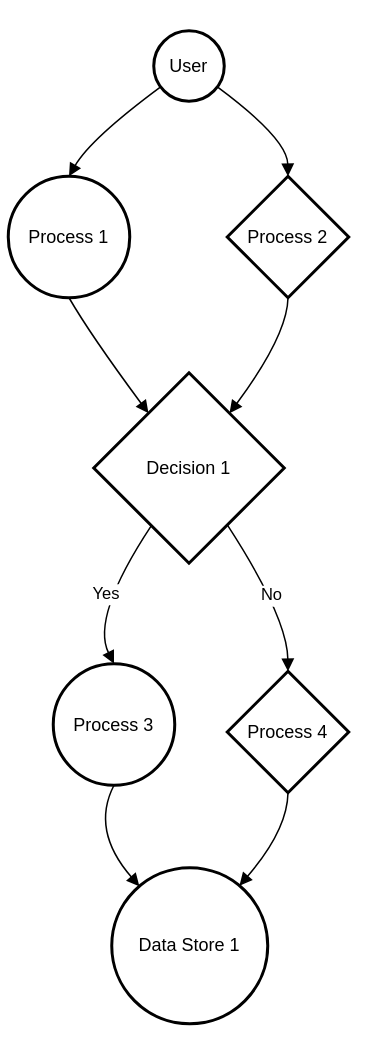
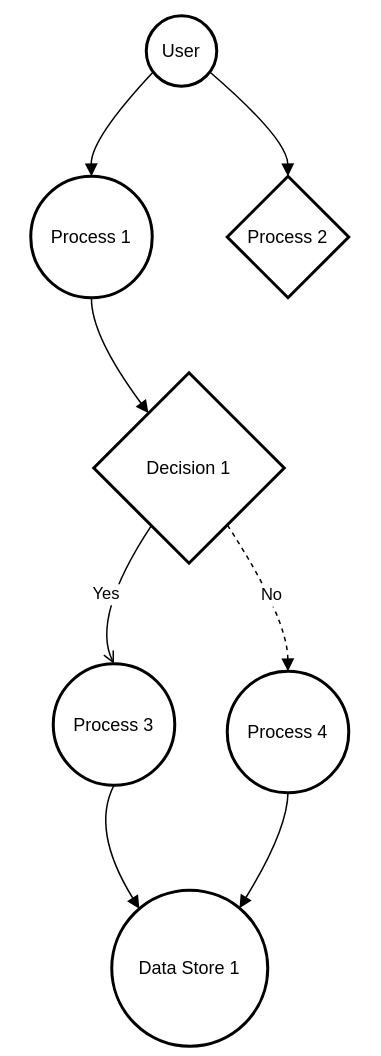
- <mxCell id="2" value="User" style="ellipse;aspect=fixed;strokeWidth=2;whiteSpace=wrap;" vertex="1" parent="1"><mxGeometry x="102" y="20" width="47" height="47" as="geometry" /></mxCell>
+ <mxCell id="2" value="User" style="ellipse;aspect=fixed;strokeWidth=2;whiteSpace=wrap;" vertex="1" parent="1"><mxGeometry x="97" y="10" width="47" height="47" as="geometry" /></mxCell>
- <mxCell id="3" value="Process 1" style="ellipse;aspect=fixed;strokeWidth=2;whiteSpace=wrap;" vertex="1" parent="1"><mxGeometry x="5" y="117" width="81" height="81" as="geometry" /></mxCell>
+ <mxCell id="3" value="Process 1" style="ellipse;aspect=fixed;strokeWidth=2;whiteSpace=wrap;" vertex="1" parent="1"><mxGeometry x="20" y="117" width="81" height="81" as="geometry" /></mxCell>
- <mxCell id="12" value="" style="curved=1;startArrow=none;endArrow=block;exitX=0.5;exitY=0.99;entryX=0.87;entryY=0;" edge="1" parent="1" source="4" target="5"><mxGeometry relative="1" as="geometry"><Array as="points"><mxPoint x="191" y="223" /></Array></mxGeometry></mxCell>
- <mxCell id="14" value="No" style="curved=1;startArrow=none;endArrow=block;exitX=0.83;exitY=0.99;entryX=0.5;entryY=0;" edge="1" parent="1" source="5" target="7"><mxGeometry relative="1" as="geometry"><Array as="points"><mxPoint x="191" y="411" /></Array></mxGeometry></mxCell>
+ <mxCell id="14" value="No" style="curved=1;startArrow=none;endArrow=block;exitX=0.83;exitY=0.99;entryX=0.5;entryY=0;dashed=1;" edge="1" parent="1" source="5" target="7"><mxGeometry relative="1" as="geometry"><Array as="points"><mxPoint x="191" y="411" /></Array></mxGeometry></mxCell>
- <mxCell id="13" value="Yes" style="curved=1;startArrow=none;endArrow=block;exitX=0.18;exitY=0.99;entryX=0.5;entryY=0;" edge="1" parent="1" source="5" target="6"><mxGeometry relative="1" as="geometry"><Array as="points"><mxPoint x="60" y="411" /></Array></mxGeometry></mxCell>
+ <mxCell id="13" value="Yes" style="curved=1;startArrow=none;endArrow=open;exitX=0.18;exitY=0.99;entryX=0.5;entryY=0;" edge="1" parent="1" source="5" target="6"><mxGeometry relative="1" as="geometry"><Array as="points"><mxPoint x="60" y="411" /></Array></mxGeometry></mxCell>
- <mxCell id="7" value="Process 4" style="rhombus;aspect=fixed;strokeWidth=2;whiteSpace=wrap;" vertex="1" parent="1"><mxGeometry x="151" y="447" width="81" height="81" as="geometry" /></mxCell>
+ <mxCell id="7" value="Process 4" style="ellipse;aspect=fixed;strokeWidth=2;whiteSpace=wrap;" vertex="1" parent="1"><mxGeometry x="151" y="447" width="81" height="81" as="geometry" /></mxCell>
- <mxCell id="8" value="Data Store 1" style="ellipse;aspect=fixed;strokeWidth=2;whiteSpace=wrap;" vertex="1" parent="1"><mxGeometry x="74" y="578" width="104" height="104" as="geometry" /></mxCell>
+ <mxCell id="8" value="Data Store 1" style="ellipse;aspect=fixed;strokeWidth=2;whiteSpace=wrap;" vertex="1" parent="1"><mxGeometry x="74" y="593" width="104" height="104" as="geometry" /></mxCell>
